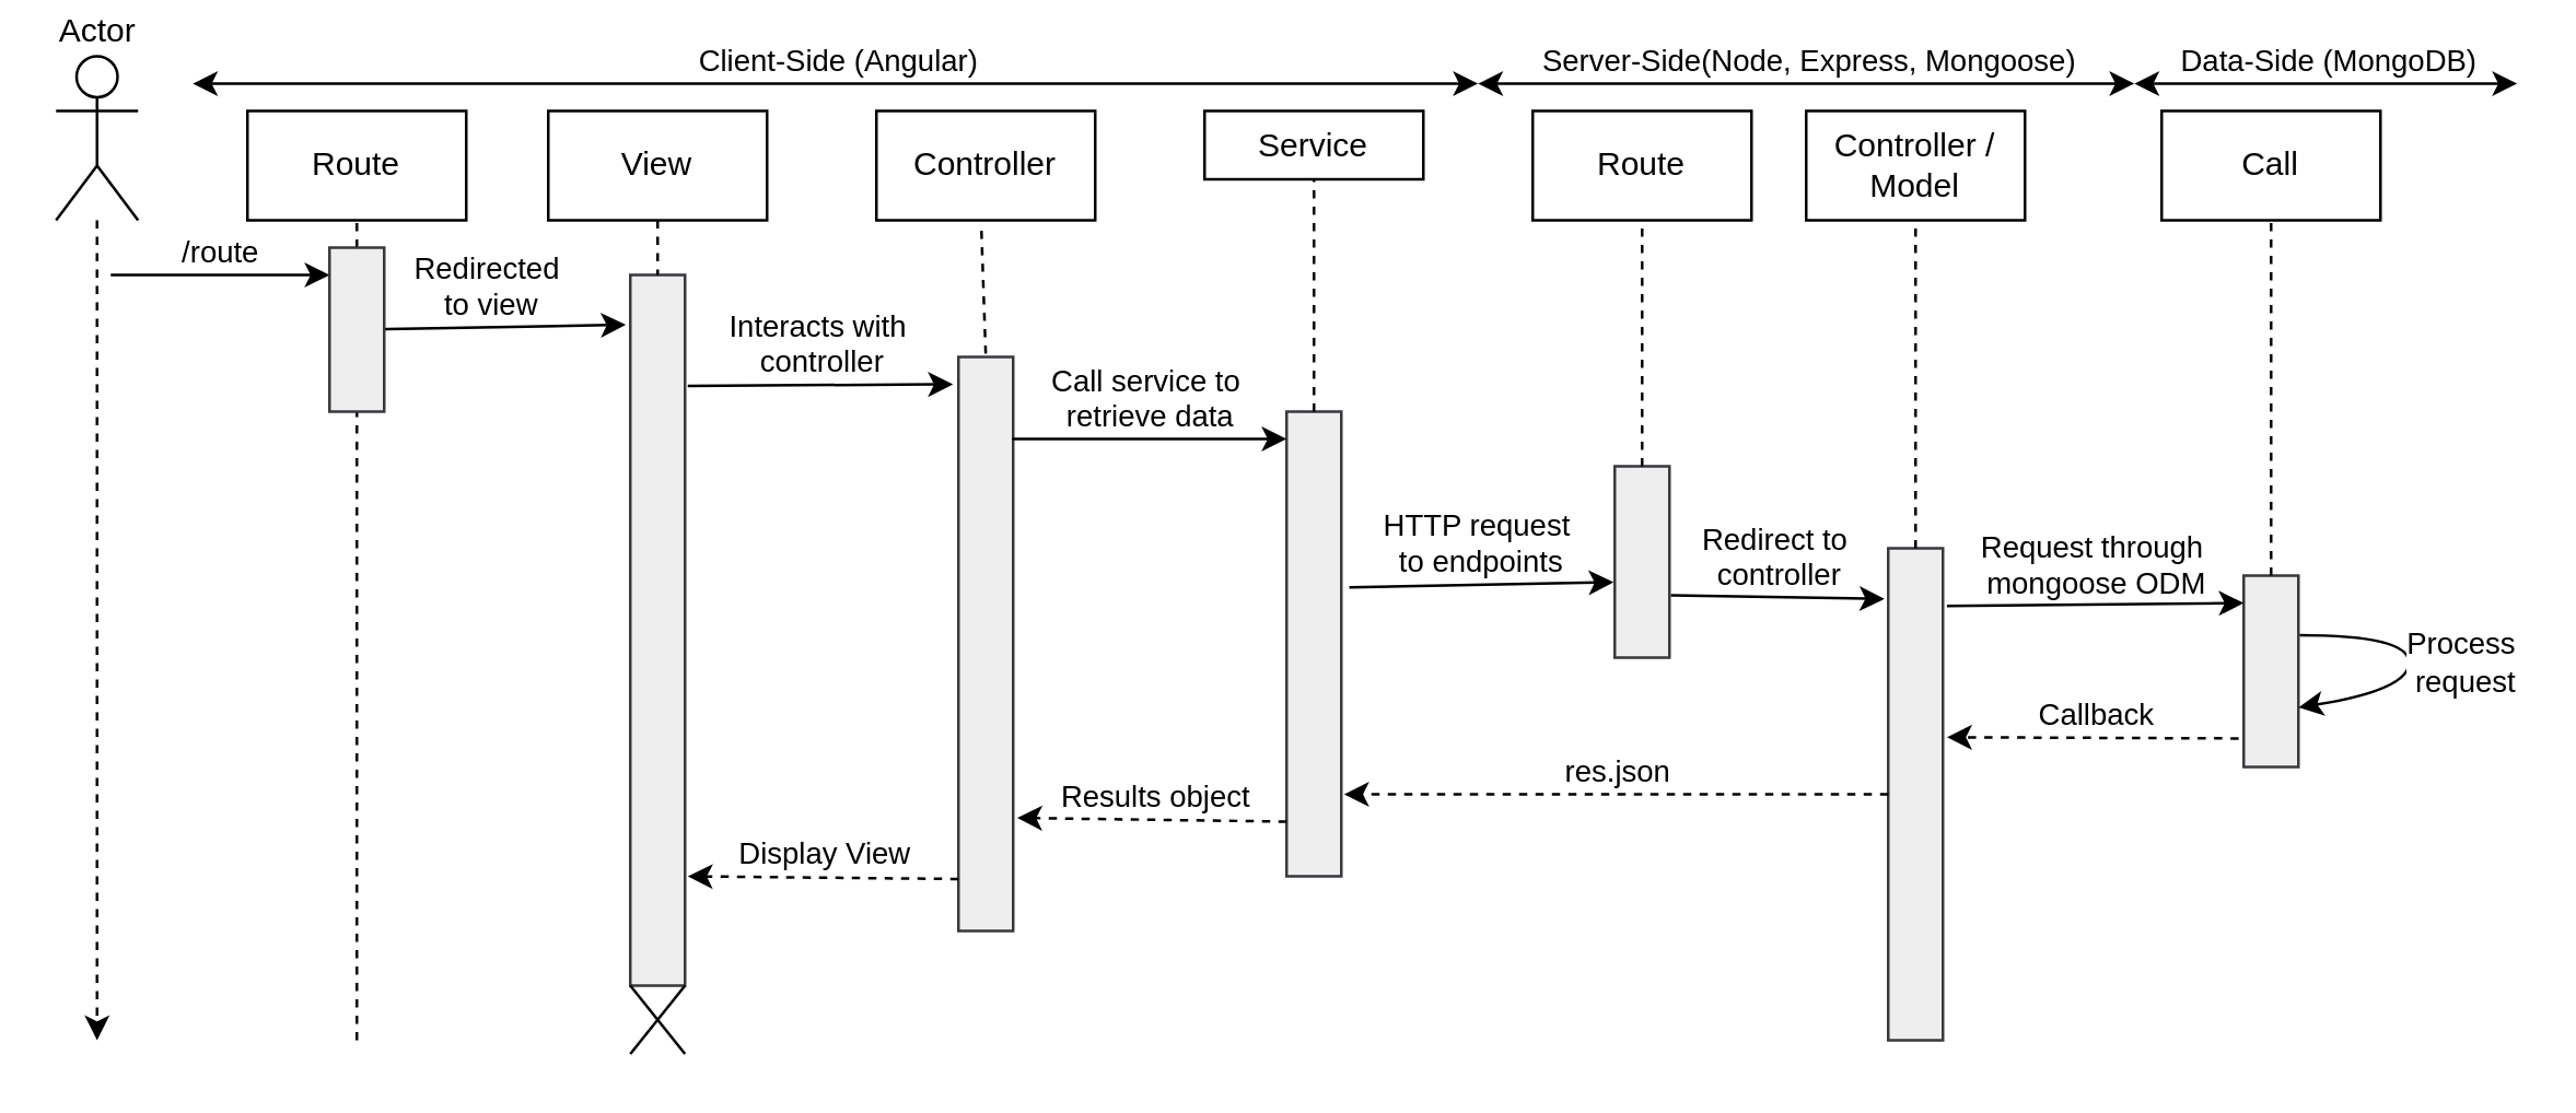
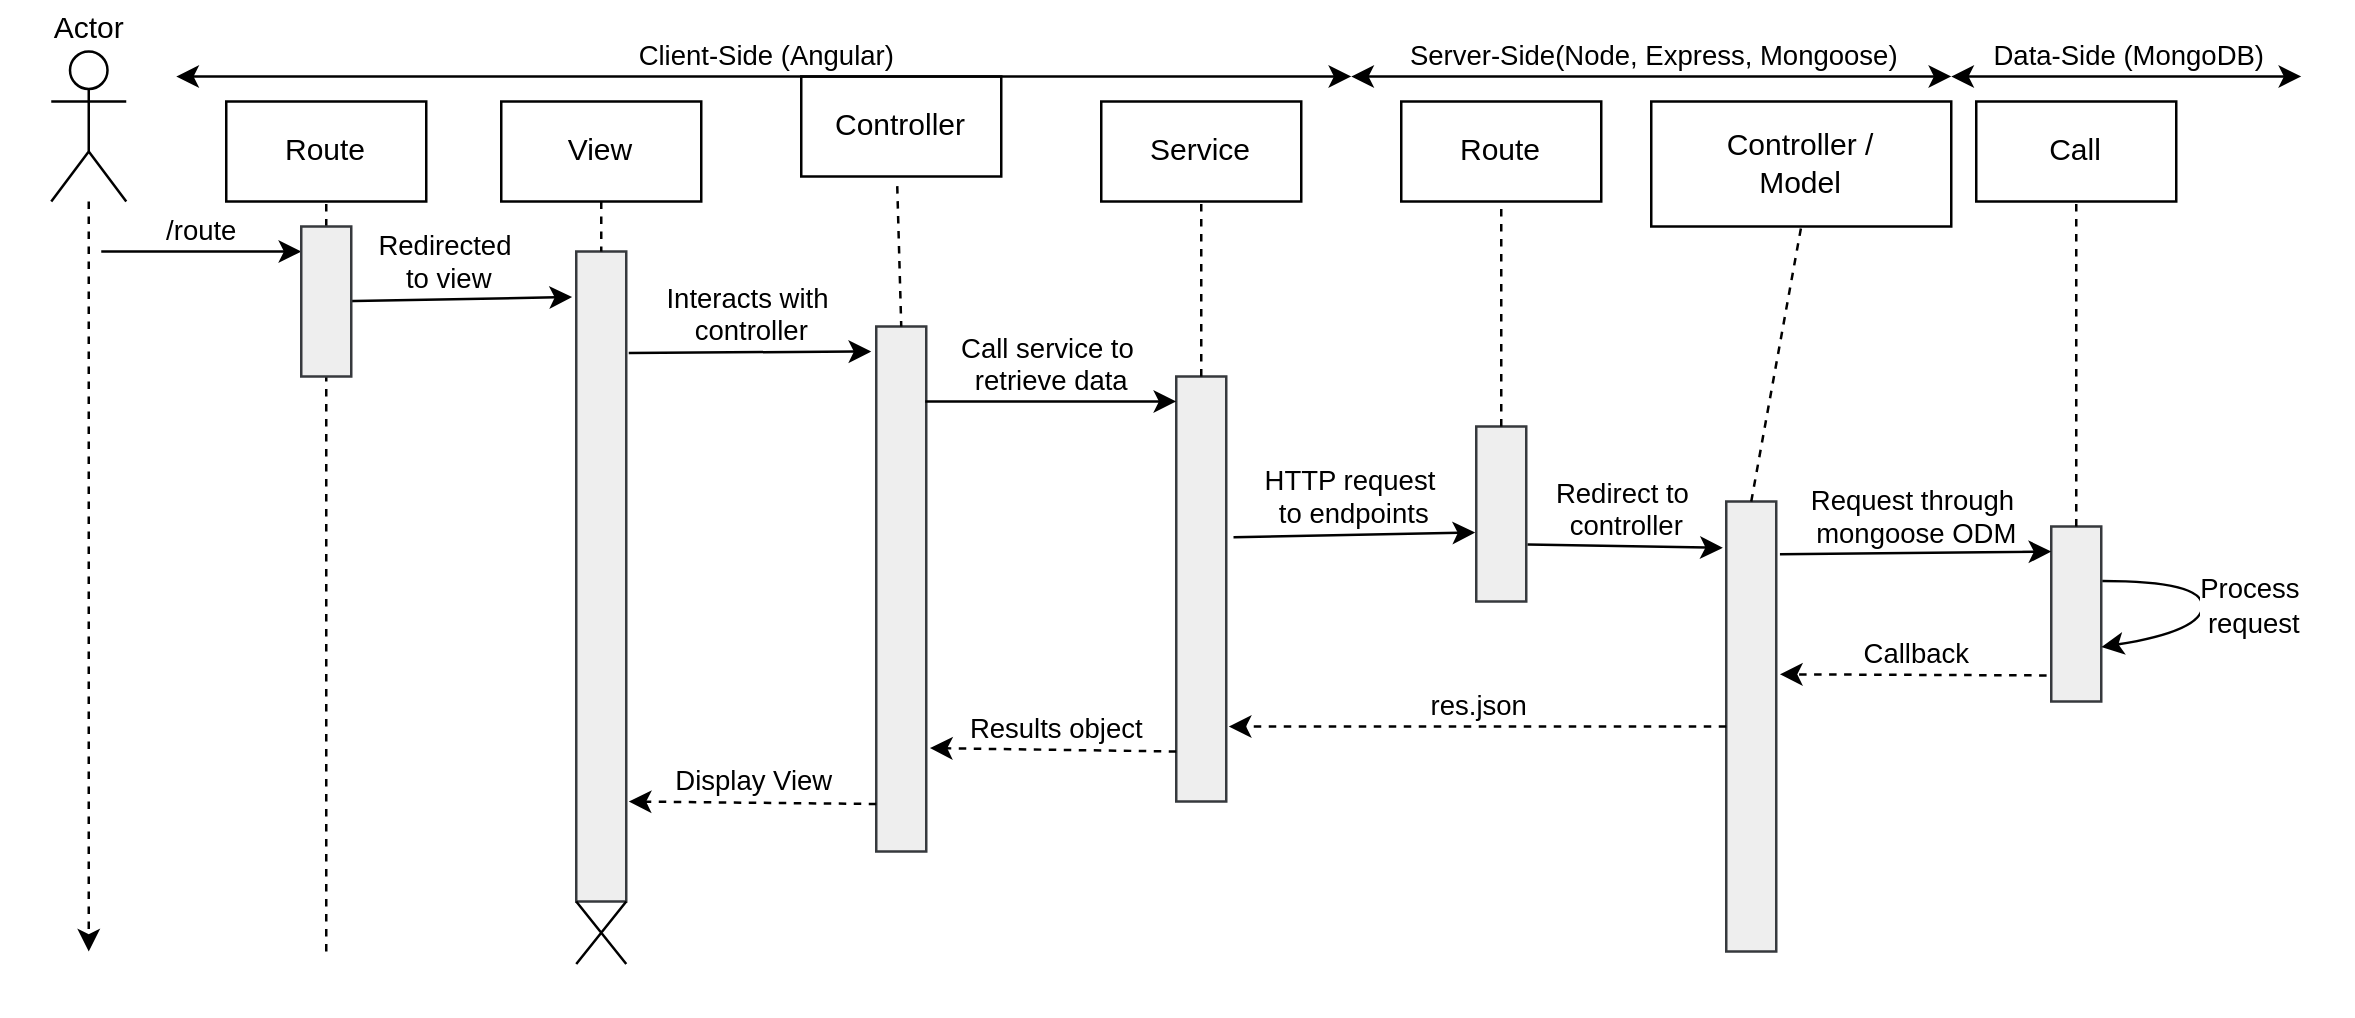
- <mxCell id="7" value="Service" style="html=1;whiteSpace=wrap;" vertex="1" parent="1"><mxGeometry x="440" y="40" width="80" height="25" as="geometry" /></mxCell>
+ <mxCell id="7" value="Service" style="html=1;whiteSpace=wrap;" vertex="1" parent="1"><mxGeometry x="440" y="40" width="80" height="40" as="geometry" /></mxCell>
- <mxCell id="6" value="Controller" style="html=1;whiteSpace=wrap;" vertex="1" parent="1"><mxGeometry x="320" y="40" width="80" height="40" as="geometry" /></mxCell>
+ <mxCell id="6" value="Controller" style="html=1;whiteSpace=wrap;" vertex="1" parent="1"><mxGeometry x="320" y="30" width="80" height="40" as="geometry" /></mxCell>
- <mxCell id="9" value="Controller /&lt;div&gt;Model&lt;/div&gt;" style="html=1;whiteSpace=wrap;" vertex="1" parent="1"><mxGeometry x="660" y="40" width="80" height="40" as="geometry" /></mxCell>
+ <mxCell id="9" value="Controller /&lt;div&gt;Model&lt;/div&gt;" style="html=1;whiteSpace=wrap;" vertex="1" parent="1"><mxGeometry x="660" y="40" width="120" height="50" as="geometry" /></mxCell>
